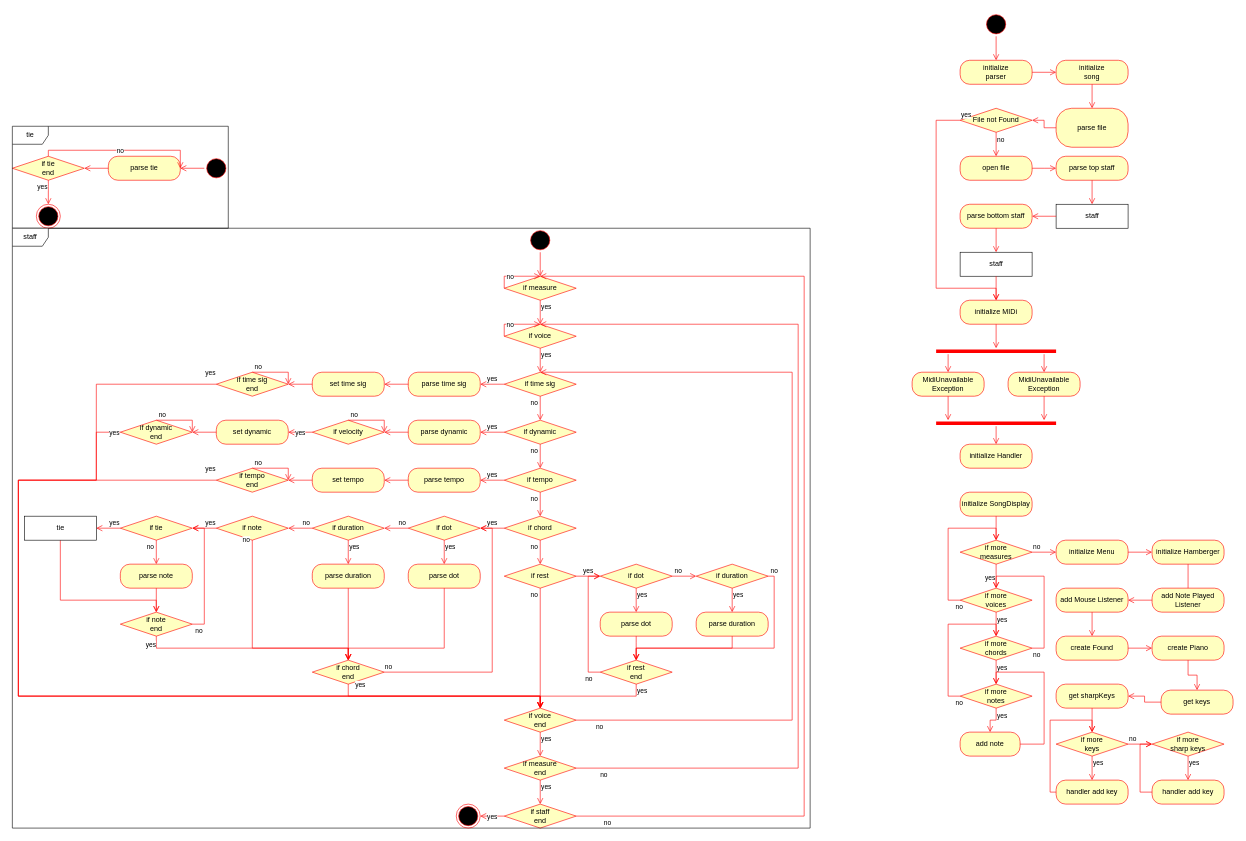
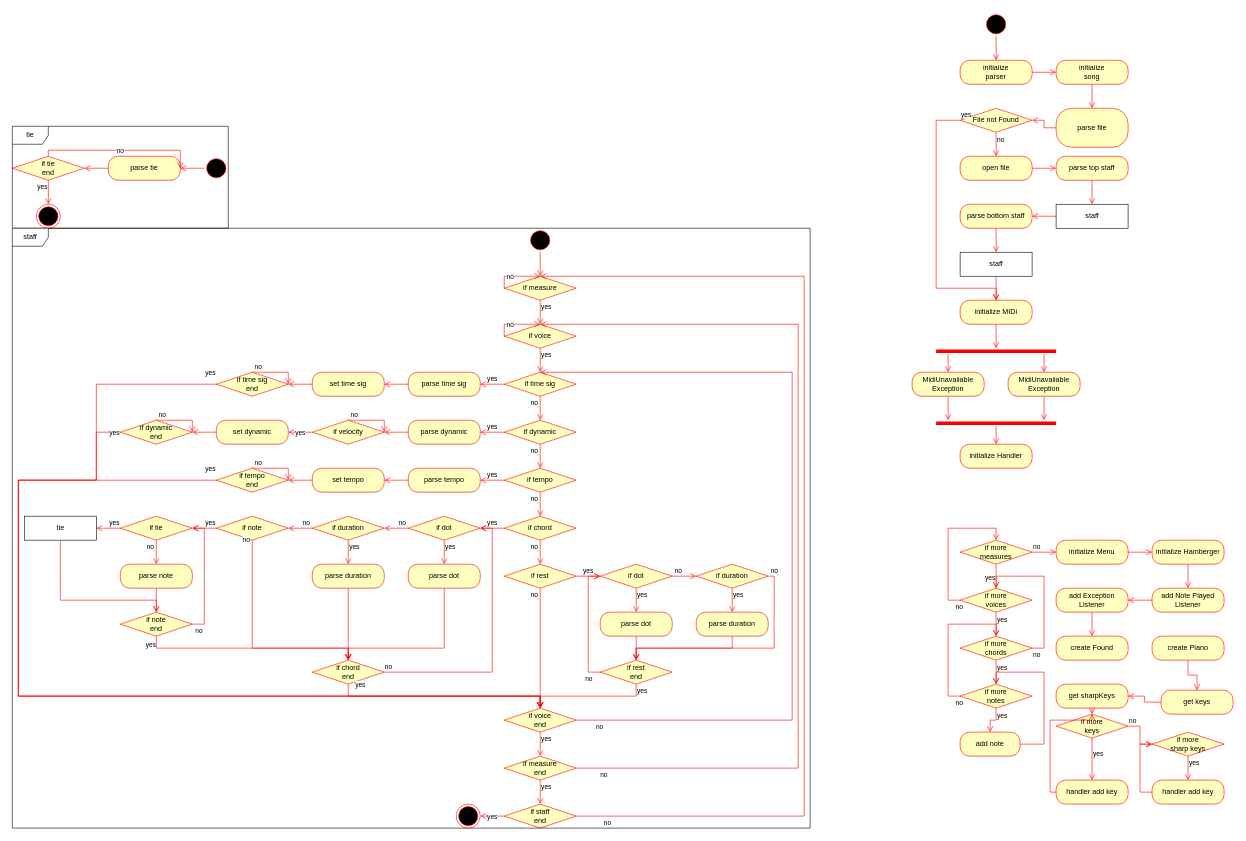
- <mxCell id="150" value="initialize SongDisplay" style="rounded=1;whiteSpace=wrap;html=1;arcSize=40;fontColor=#000000;fillColor=#ffffc0;strokeColor=#ff0000;" vertex="1" parent="1"><mxGeometry x="1600" y="820" width="120" height="40" as="geometry" /></mxCell>
- <mxCell id="154" value="" style="edgeStyle=orthogonalEdgeStyle;html=1;verticalAlign=bottom;endArrow=open;endSize=8;strokeColor=#ff0000;rounded=0;entryX=0.5;entryY=0;entryDx=0;entryDy=0;exitX=0.5;exitY=1;exitDx=0;exitDy=0;" edge="1" parent="1" source="150" target="151"><mxGeometry relative="1" as="geometry"><mxPoint x="1670" y="830" as="targetPoint" /><mxPoint x="1670" y="790" as="sourcePoint" /></mxGeometry></mxCell>
- <mxCell id="170" value="" style="edgeStyle=orthogonalEdgeStyle;html=1;verticalAlign=bottom;endArrow=none;endSize=8;strokeColor=#ff0000;rounded=0;entryX=0.5;entryY=0;entryDx=0;entryDy=0;exitX=0.5;exitY=1;exitDx=0;exitDy=0;" edge="1" parent="1" source="167" target="169"><mxGeometry relative="1" as="geometry"><mxPoint x="1930" y="930" as="targetPoint" /><mxPoint x="1890" y="930" as="sourcePoint" /></mxGeometry></mxCell>
+ <mxCell id="170" value="" style="edgeStyle=orthogonalEdgeStyle;html=1;verticalAlign=bottom;endArrow=open;endSize=8;strokeColor=#ff0000;rounded=0;entryX=0.5;entryY=0;entryDx=0;entryDy=0;exitX=0.5;exitY=1;exitDx=0;exitDy=0;" edge="1" parent="1" source="167" target="169"><mxGeometry relative="1" as="geometry"><mxPoint x="1930" y="930" as="targetPoint" /><mxPoint x="1890" y="930" as="sourcePoint" /></mxGeometry></mxCell>
- <mxCell id="171" value="add Mouse Listener" style="rounded=1;whiteSpace=wrap;html=1;arcSize=40;fontColor=#000000;fillColor=#ffffc0;strokeColor=#ff0000;" vertex="1" parent="1"><mxGeometry x="1760" y="980" width="120" height="40" as="geometry" /></mxCell>
+ <mxCell id="171" value="add Exception Listener" style="rounded=1;whiteSpace=wrap;html=1;arcSize=40;fontColor=#000000;fillColor=#ffffc0;strokeColor=#ff0000;" vertex="1" parent="1"><mxGeometry x="1760" y="980" width="120" height="40" as="geometry" /></mxCell>
- <mxCell id="176" value="" style="edgeStyle=orthogonalEdgeStyle;html=1;verticalAlign=bottom;endArrow=open;endSize=8;strokeColor=#ff0000;rounded=0;exitX=1;exitY=0.5;exitDx=0;exitDy=0;entryX=0;entryY=0.5;entryDx=0;entryDy=0;" edge="1" parent="1" source="173" target="175"><mxGeometry relative="1" as="geometry"><mxPoint x="1830" y="1070" as="targetPoint" /><mxPoint x="1830" y="1030" as="sourcePoint" /></mxGeometry></mxCell>
- <mxCell id="181" value="if more&lt;br&gt;keys" style="rhombus;whiteSpace=wrap;html=1;fillColor=#ffffc0;strokeColor=#ff0000;" vertex="1" parent="1"><mxGeometry x="1760" y="1220" width="120" height="40" as="geometry" /></mxCell>
+ <mxCell id="181" value="if more&lt;br&gt;keys" style="rhombus;whiteSpace=wrap;html=1;fillColor=#ffffc0;strokeColor=#ff0000;" vertex="1" parent="1"><mxGeometry x="1760" y="1190" width="120" height="40" as="geometry" /></mxCell>
